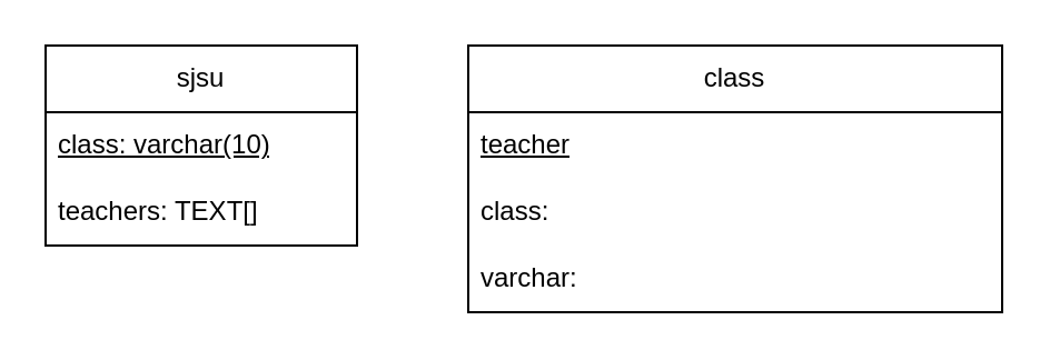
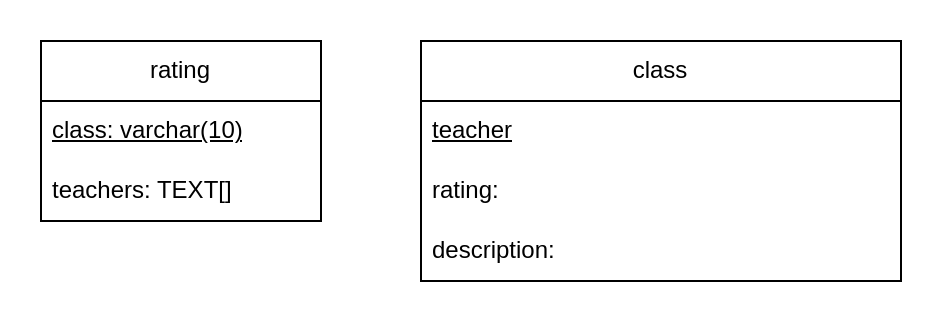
- <mxCell id="2" value="sjsu" style="swimlane;fontStyle=0;childLayout=stackLayout;horizontal=1;startSize=30;horizontalStack=0;resizeParent=1;resizeParentMax=0;resizeLast=0;collapsible=1;marginBottom=0;whiteSpace=wrap;html=1;" parent="1" vertex="1"><mxGeometry x="20" y="20" width="140" height="90" as="geometry" /></mxCell>
+ <mxCell id="2" value="rating" style="swimlane;fontStyle=0;childLayout=stackLayout;horizontal=1;startSize=30;horizontalStack=0;resizeParent=1;resizeParentMax=0;resizeLast=0;collapsible=1;marginBottom=0;whiteSpace=wrap;html=1;" parent="1" vertex="1"><mxGeometry x="20" y="20" width="140" height="90" as="geometry" /></mxCell>
- <mxCell id="7" value="class:&amp;nbsp;" style="text;strokeColor=none;fillColor=none;align=left;verticalAlign=middle;spacingLeft=4;spacingRight=4;overflow=hidden;points=[[0,0.5],[1,0.5]];portConstraint=eastwest;rotatable=0;whiteSpace=wrap;html=1;" parent="5" vertex="1"><mxGeometry y="60" width="240" height="30" as="geometry" /></mxCell>
+ <mxCell id="7" value="rating:&amp;nbsp;" style="text;strokeColor=none;fillColor=none;align=left;verticalAlign=middle;spacingLeft=4;spacingRight=4;overflow=hidden;points=[[0,0.5],[1,0.5]];portConstraint=eastwest;rotatable=0;whiteSpace=wrap;html=1;" parent="5" vertex="1"><mxGeometry y="60" width="240" height="30" as="geometry" /></mxCell>
- <mxCell id="8" value="varchar:&amp;nbsp;" style="text;strokeColor=none;fillColor=none;align=left;verticalAlign=middle;spacingLeft=4;spacingRight=4;overflow=hidden;points=[[0,0.5],[1,0.5]];portConstraint=eastwest;rotatable=0;whiteSpace=wrap;html=1;" parent="5" vertex="1"><mxGeometry y="90" width="240" height="30" as="geometry" /></mxCell>
+ <mxCell id="8" value="description:&amp;nbsp;" style="text;strokeColor=none;fillColor=none;align=left;verticalAlign=middle;spacingLeft=4;spacingRight=4;overflow=hidden;points=[[0,0.5],[1,0.5]];portConstraint=eastwest;rotatable=0;whiteSpace=wrap;html=1;" parent="5" vertex="1"><mxGeometry y="90" width="240" height="30" as="geometry" /></mxCell>
